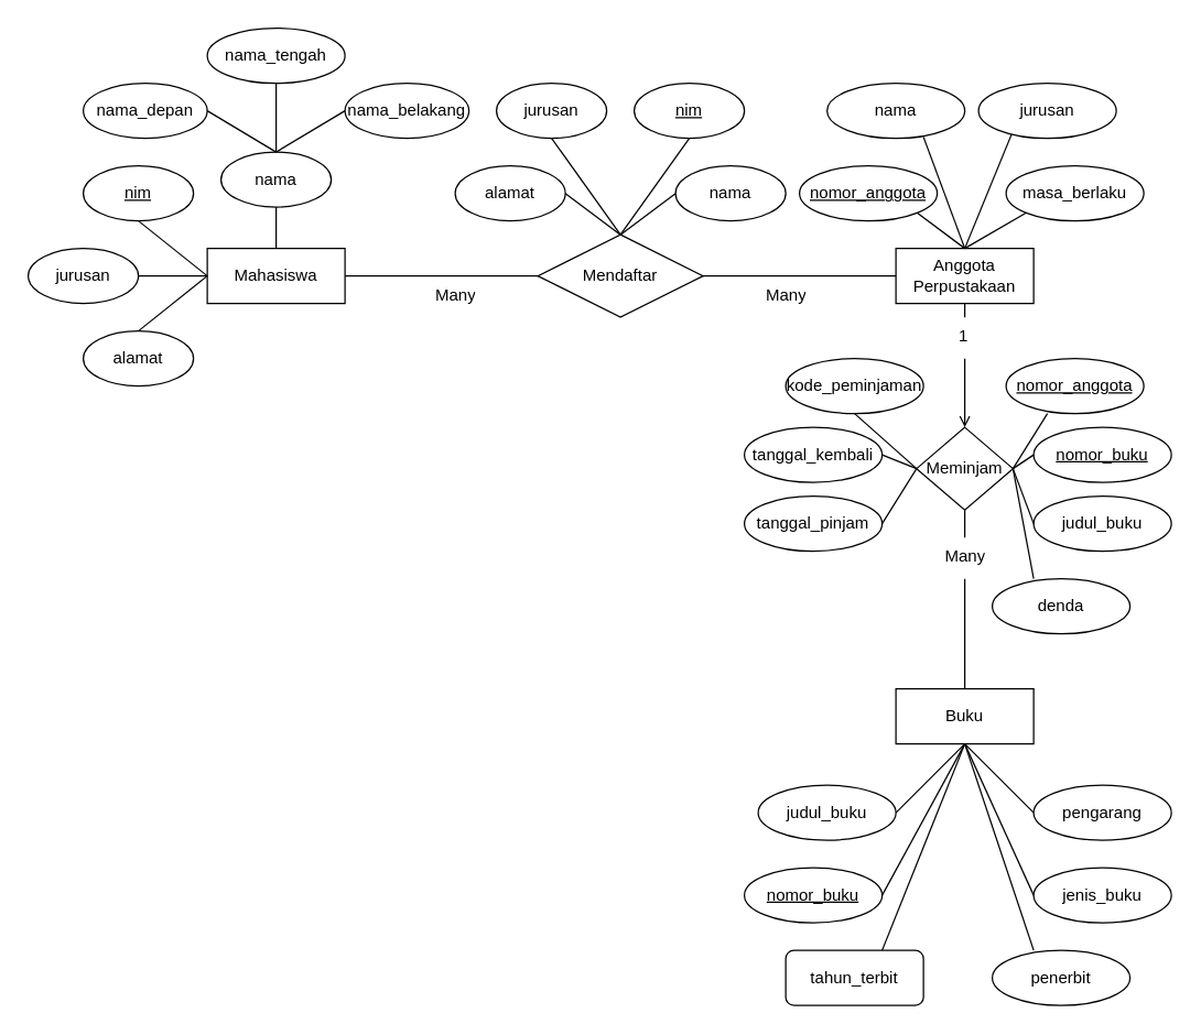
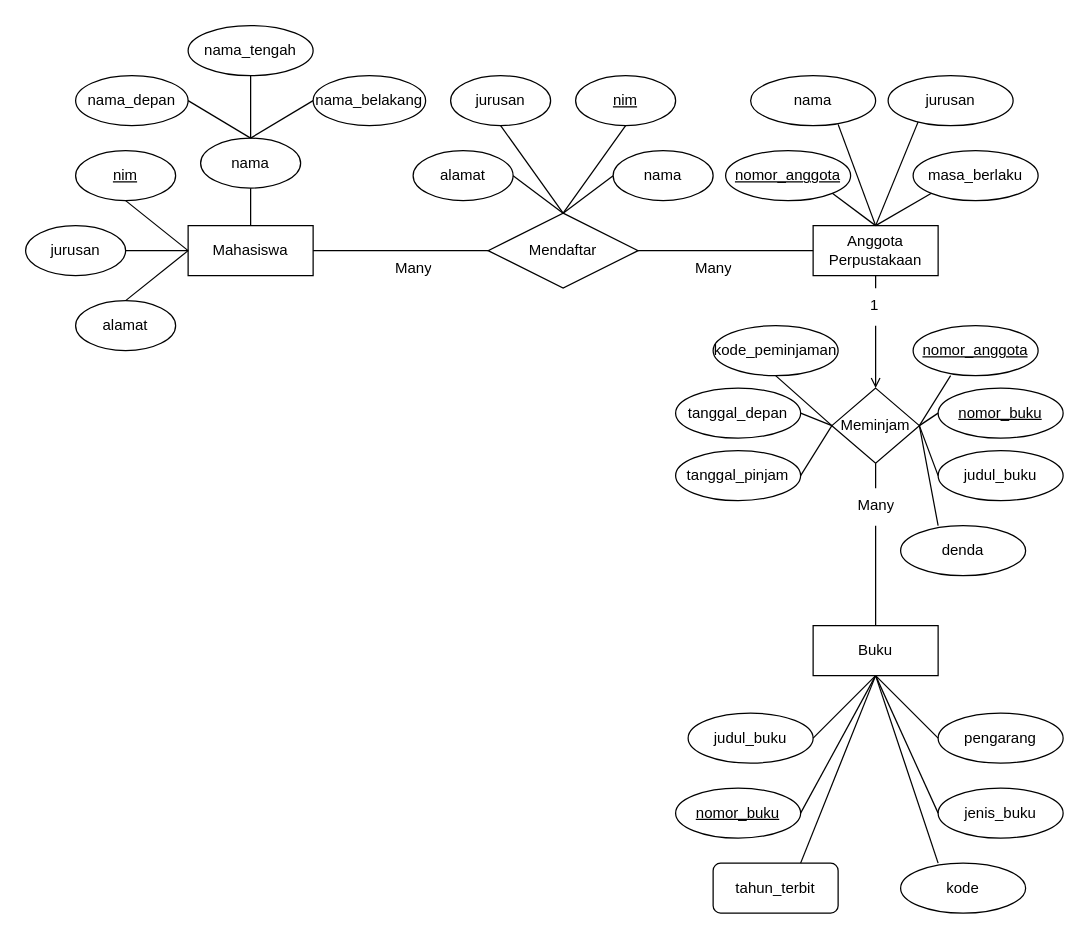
- <mxCell id="39" value="tanggal_kembali" style="ellipse;whiteSpace=wrap;html=1;align=center;" vertex="1" parent="1"><mxGeometry x="540" y="310" width="100" height="40" as="geometry" /></mxCell>
+ <mxCell id="39" value="tanggal_depan" style="ellipse;whiteSpace=wrap;html=1;align=center;" vertex="1" parent="1"><mxGeometry x="540" y="310" width="100" height="40" as="geometry" /></mxCell>
- <mxCell id="58" value="penerbit" style="ellipse;whiteSpace=wrap;html=1;align=center;" vertex="1" parent="1"><mxGeometry x="720" y="690" width="100" height="40" as="geometry" /></mxCell>
+ <mxCell id="58" value="kode" style="ellipse;whiteSpace=wrap;html=1;align=center;" vertex="1" parent="1"><mxGeometry x="720" y="690" width="100" height="40" as="geometry" /></mxCell>
